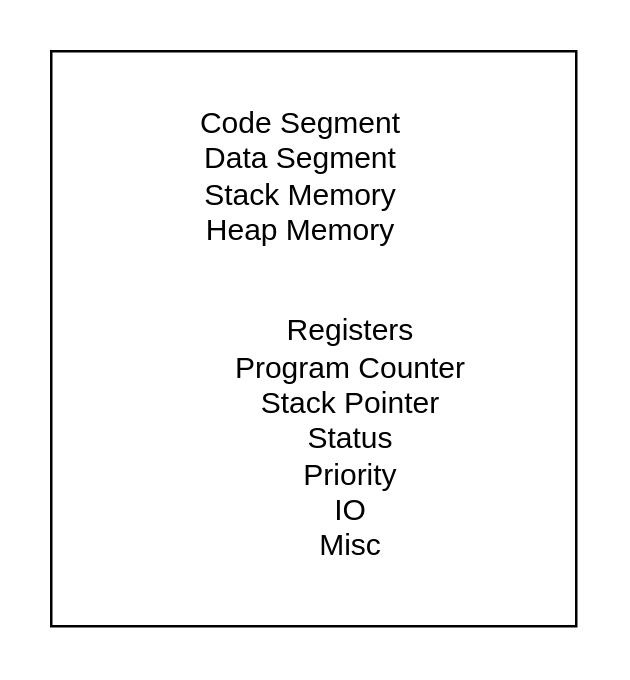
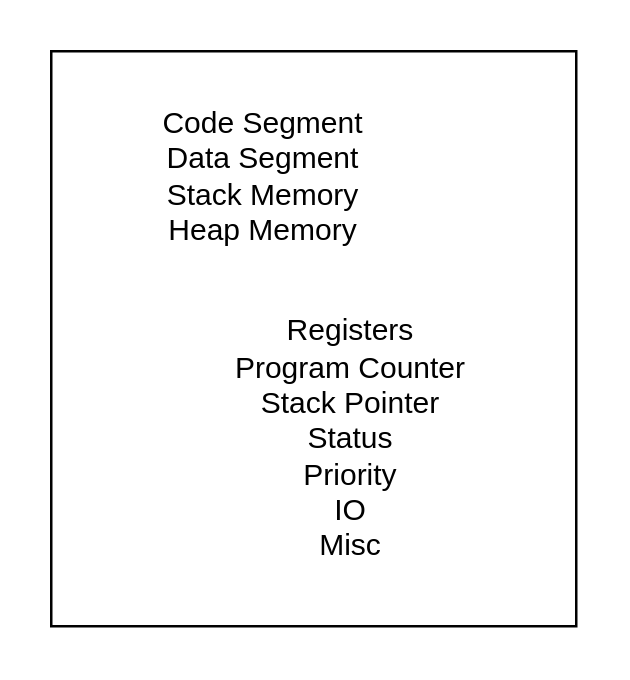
- <mxCell id="3" value="Code Segment&lt;br&gt;Data Segment&lt;br&gt;Stack Memory&lt;br&gt;Heap Memory&lt;br&gt;" style="text;strokeColor=none;align=center;fillColor=none;html=1;verticalAlign=middle;whiteSpace=wrap;rounded=0;" vertex="1" parent="1"><mxGeometry x="60" y="40" width="120" height="60" as="geometry" /></mxCell>
+ <mxCell id="3" value="Code Segment&lt;br&gt;Data Segment&lt;br&gt;Stack Memory&lt;br&gt;Heap Memory&lt;br&gt;" style="text;strokeColor=none;align=center;fillColor=none;html=1;verticalAlign=middle;whiteSpace=wrap;rounded=0;" vertex="1" parent="1"><mxGeometry x="45" y="40" width="120" height="60" as="geometry" /></mxCell>
